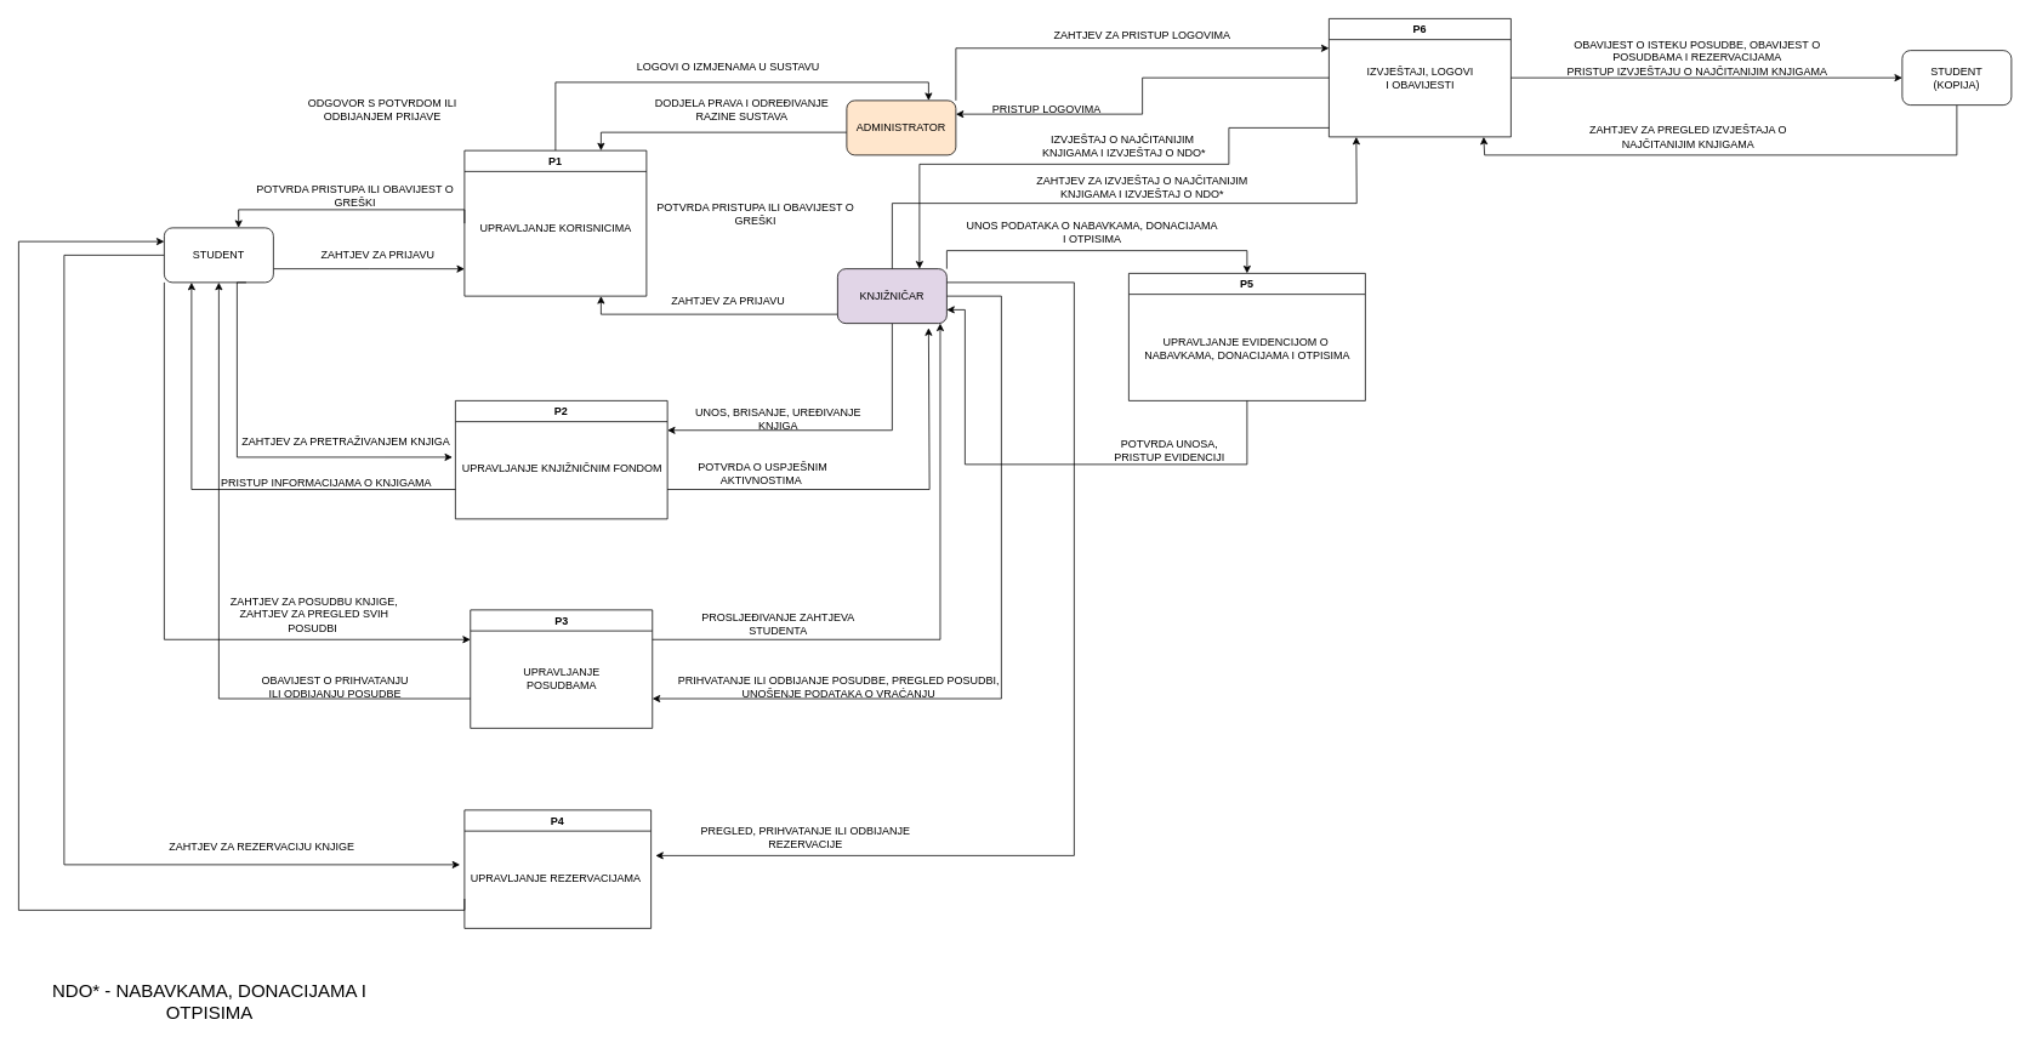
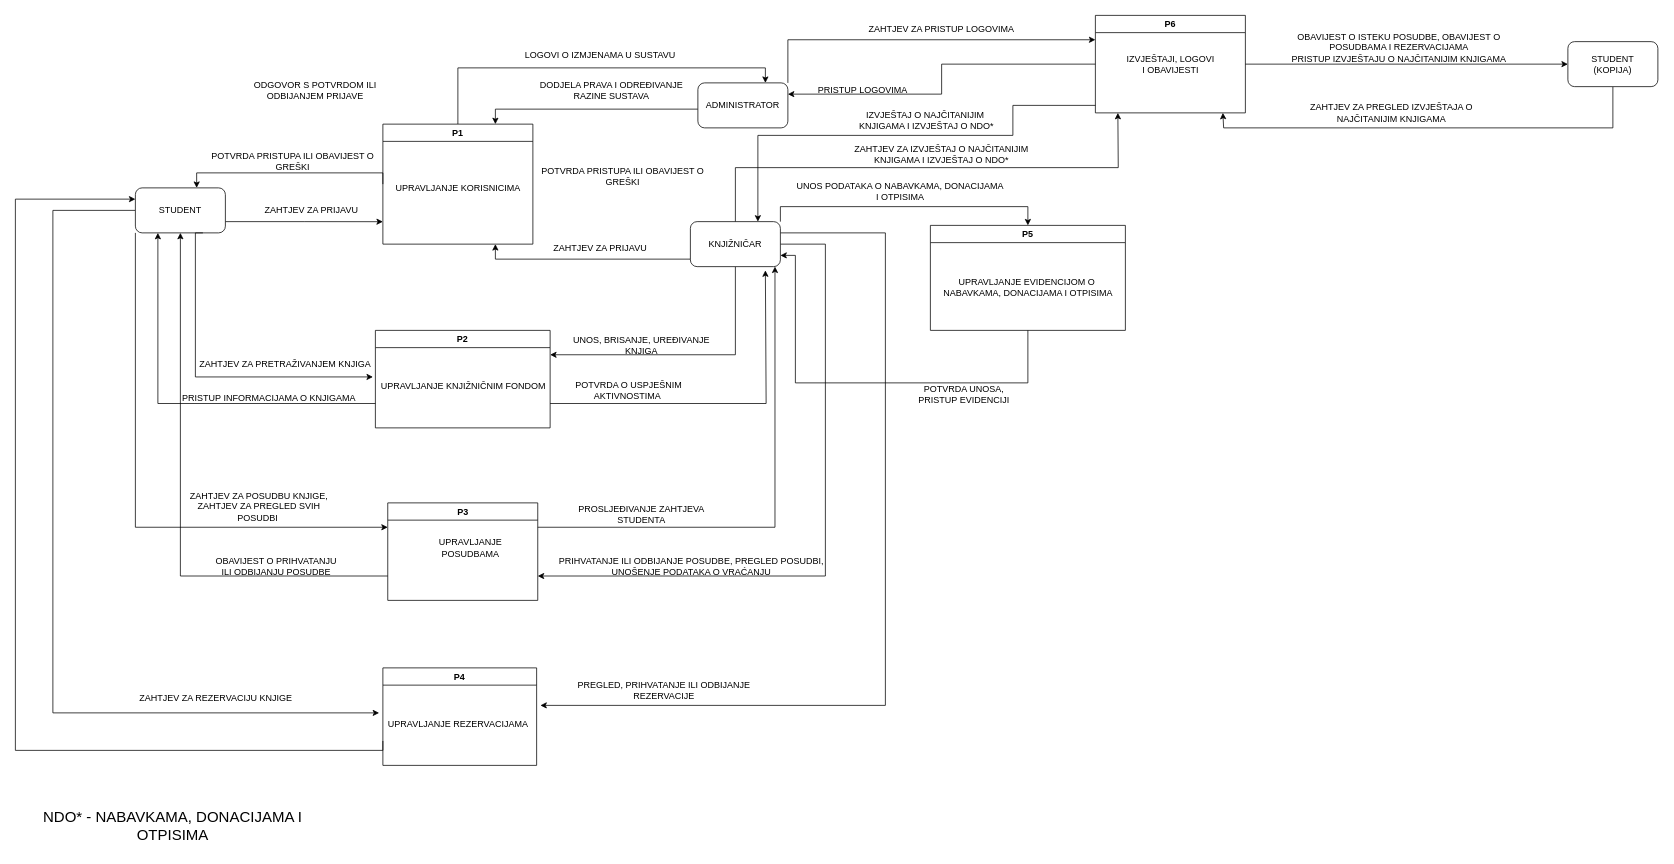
- <mxCell id="11" value="ADMINISTRATOR" style="rounded=1;whiteSpace=wrap;html=1;fillColor=#ffe6cc;" parent="1" vertex="1"><mxGeometry x="930" y="110" width="120" height="60" as="geometry" /></mxCell>
+ <mxCell id="11" value="ADMINISTRATOR" style="rounded=1;whiteSpace=wrap;html=1;" parent="1" vertex="1"><mxGeometry x="930" y="110" width="120" height="60" as="geometry" /></mxCell>
- <mxCell id="18" value="KNJIŽNIČAR" style="rounded=1;whiteSpace=wrap;html=1;fillColor=#e1d5e7;" parent="1" vertex="1"><mxGeometry x="920" y="295" width="120" height="60" as="geometry" /></mxCell>
+ <mxCell id="18" value="KNJIŽNIČAR" style="rounded=1;whiteSpace=wrap;html=1;" parent="1" vertex="1"><mxGeometry x="920" y="295" width="120" height="60" as="geometry" /></mxCell>
- <mxCell id="61" value="POTVRDA UNOSA, PRISTUP EVIDENCIJI" style="text;html=1;align=center;verticalAlign=middle;whiteSpace=wrap;rounded=0;" parent="1" vertex="1"><mxGeometry x="1220" y="460" width="130" height="70" as="geometry" /></mxCell>
+ <mxCell id="61" value="POTVRDA UNOSA, PRISTUP EVIDENCIJI" style="text;html=1;align=center;verticalAlign=middle;whiteSpace=wrap;rounded=0;" parent="1" vertex="1"><mxGeometry x="1220" y="490" width="130" height="70" as="geometry" /></mxCell>
- <mxCell id="31" value="UPRAVLJANJE POSUDBAMA" style="text;html=1;align=center;verticalAlign=middle;whiteSpace=wrap;rounded=0;" parent="30" vertex="1"><mxGeometry x="20" y="30" width="160" height="90" as="geometry" /></mxCell>
+ <mxCell id="31" value="UPRAVLJANJE POSUDBAMA" style="text;html=1;align=center;verticalAlign=middle;whiteSpace=wrap;rounded=0;" parent="30" vertex="1"><mxGeometry x="30" y="15" width="160" height="90" as="geometry" /></mxCell>
